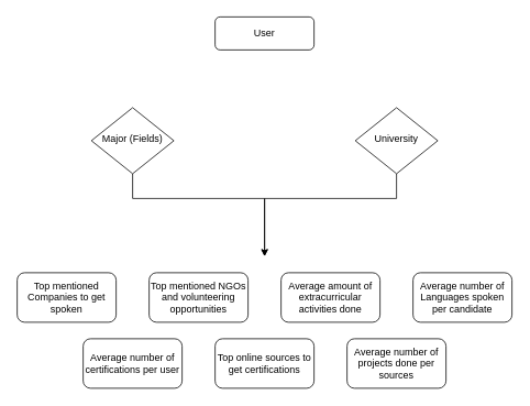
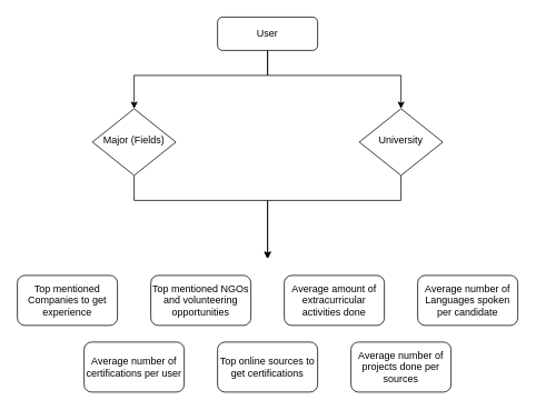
+ <mxCell id="3" style="edgeStyle=orthogonalEdgeStyle;rounded=0;orthogonalLoop=1;jettySize=auto;html=1;" edge="1" parent="1" source="4" target="6"><mxGeometry relative="1" as="geometry"><Array as="points"><mxPoint x="320" y="90" /><mxPoint x="160" y="90" /></Array></mxGeometry></mxCell>
+ <mxCell id="2" style="edgeStyle=orthogonalEdgeStyle;rounded=0;orthogonalLoop=1;jettySize=auto;html=1;" edge="1" parent="1" source="4" target="9"><mxGeometry relative="1" as="geometry"><Array as="points"><mxPoint x="320" y="90" /><mxPoint x="480" y="90" /></Array></mxGeometry></mxCell>
- <mxCell id="7" value="Top mentioned Companies to get spoken" style="rounded=1;whiteSpace=wrap;html=1;fontSize=12;glass=0;strokeWidth=1;shadow=0;" parent="1" vertex="1"><mxGeometry x="20" y="330" width="120" height="60" as="geometry" /></mxCell>
+ <mxCell id="7" value="Top mentioned Companies to get experience" style="rounded=1;whiteSpace=wrap;html=1;fontSize=12;glass=0;strokeWidth=1;shadow=0;" parent="1" vertex="1"><mxGeometry x="20" y="330" width="120" height="60" as="geometry" /></mxCell>
